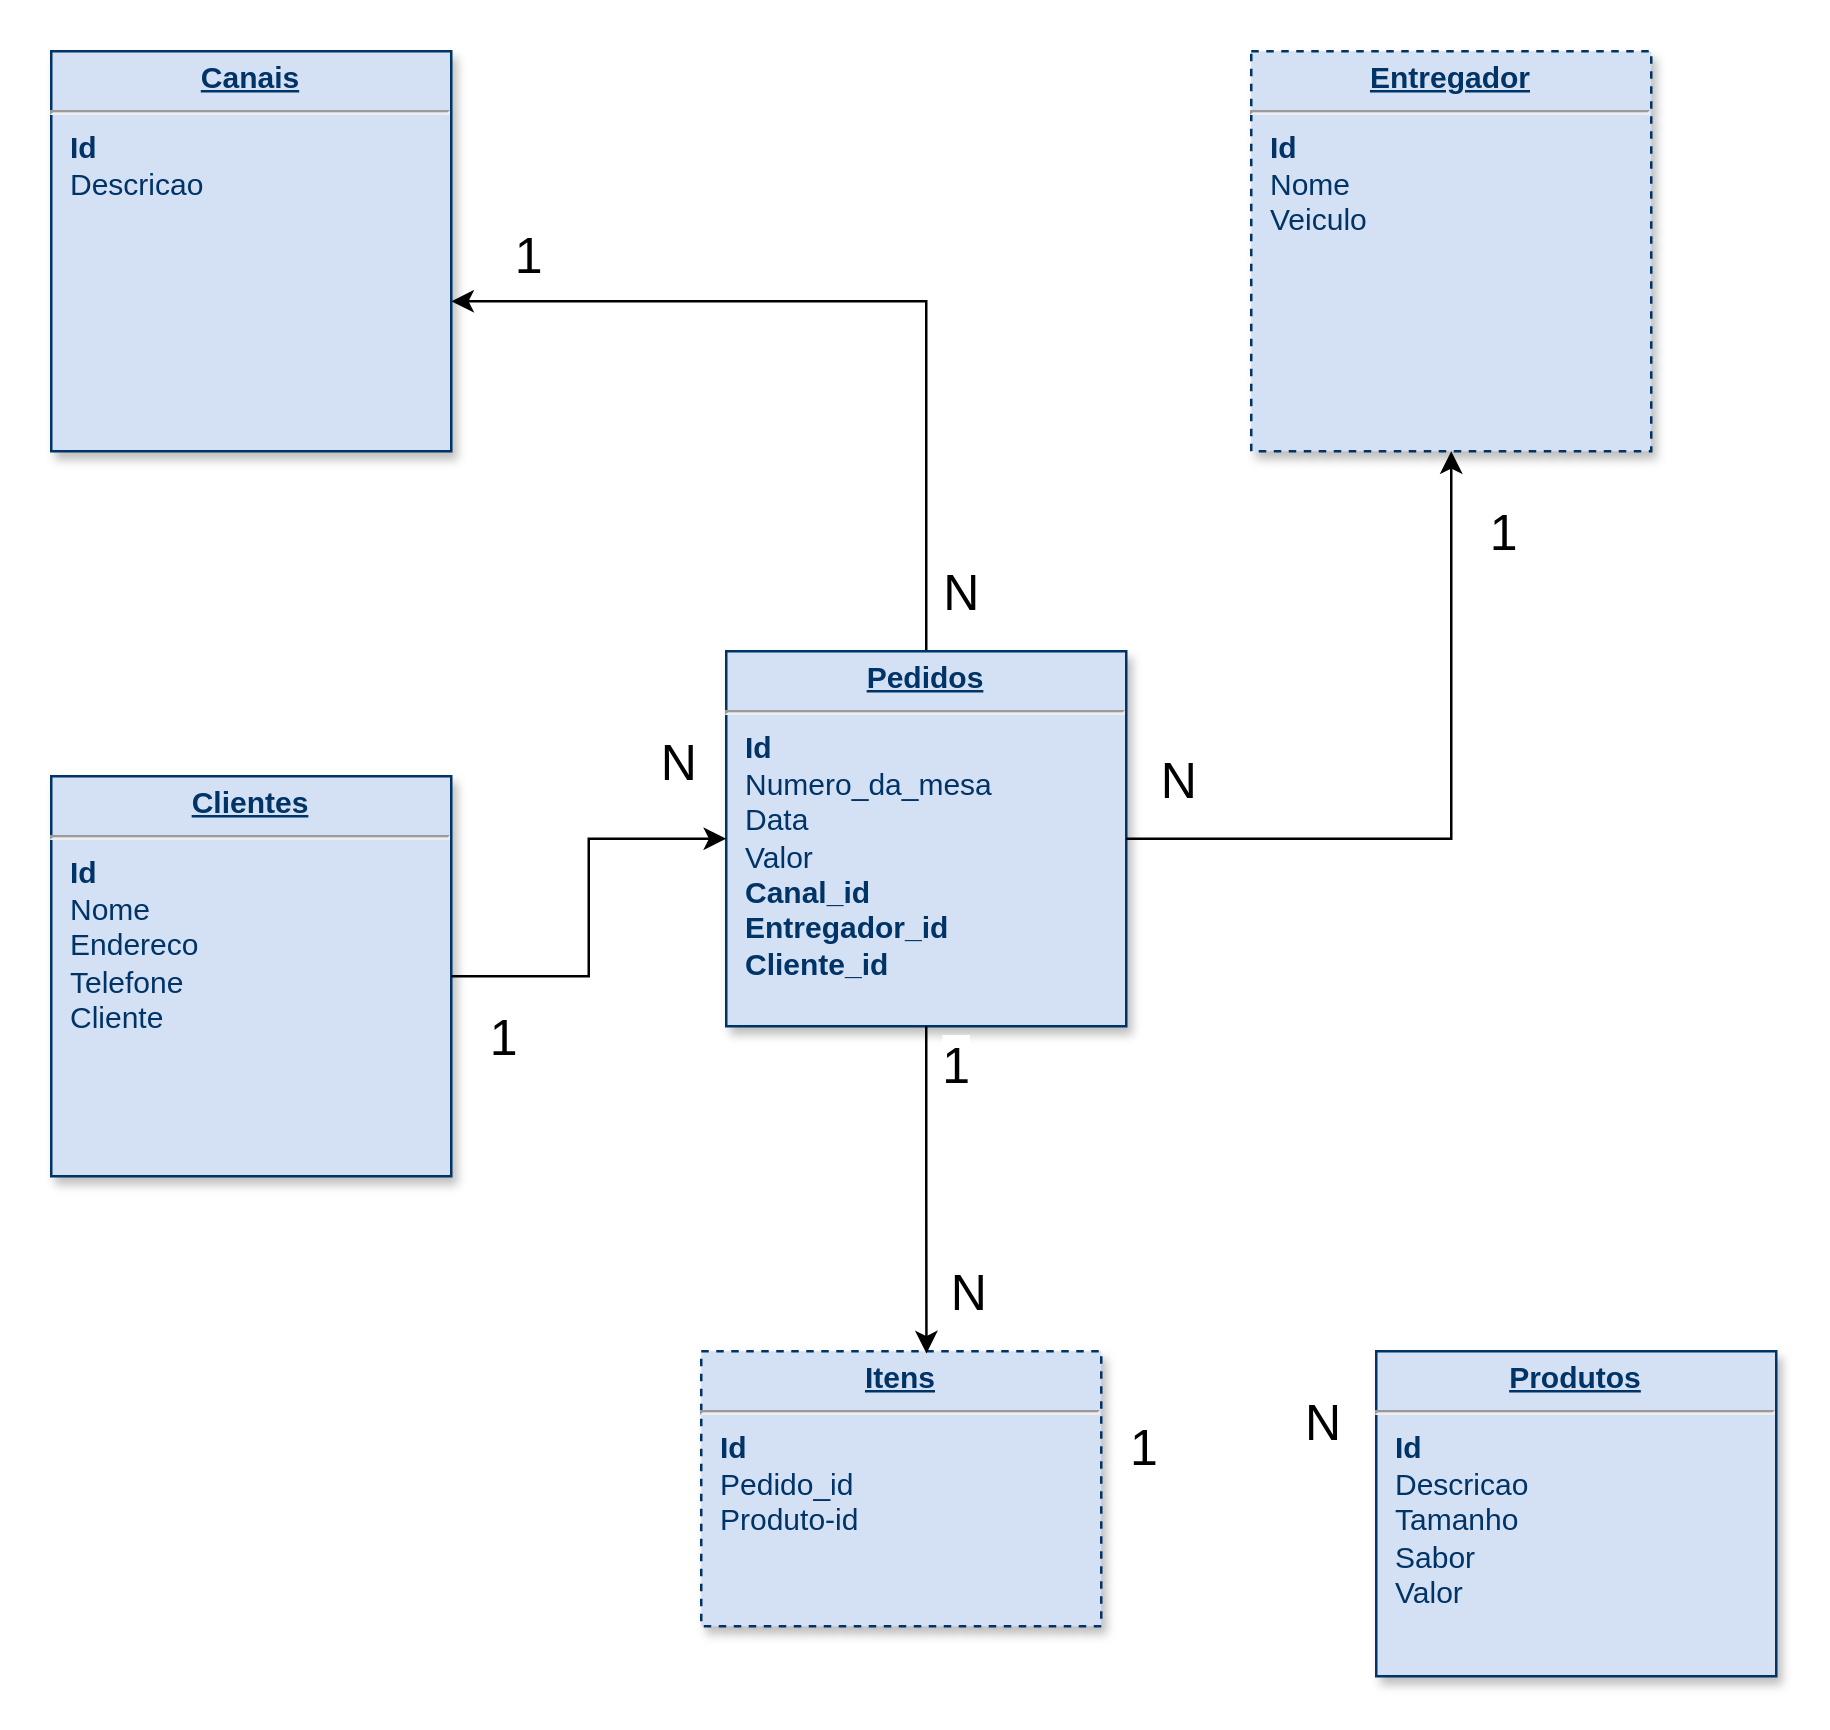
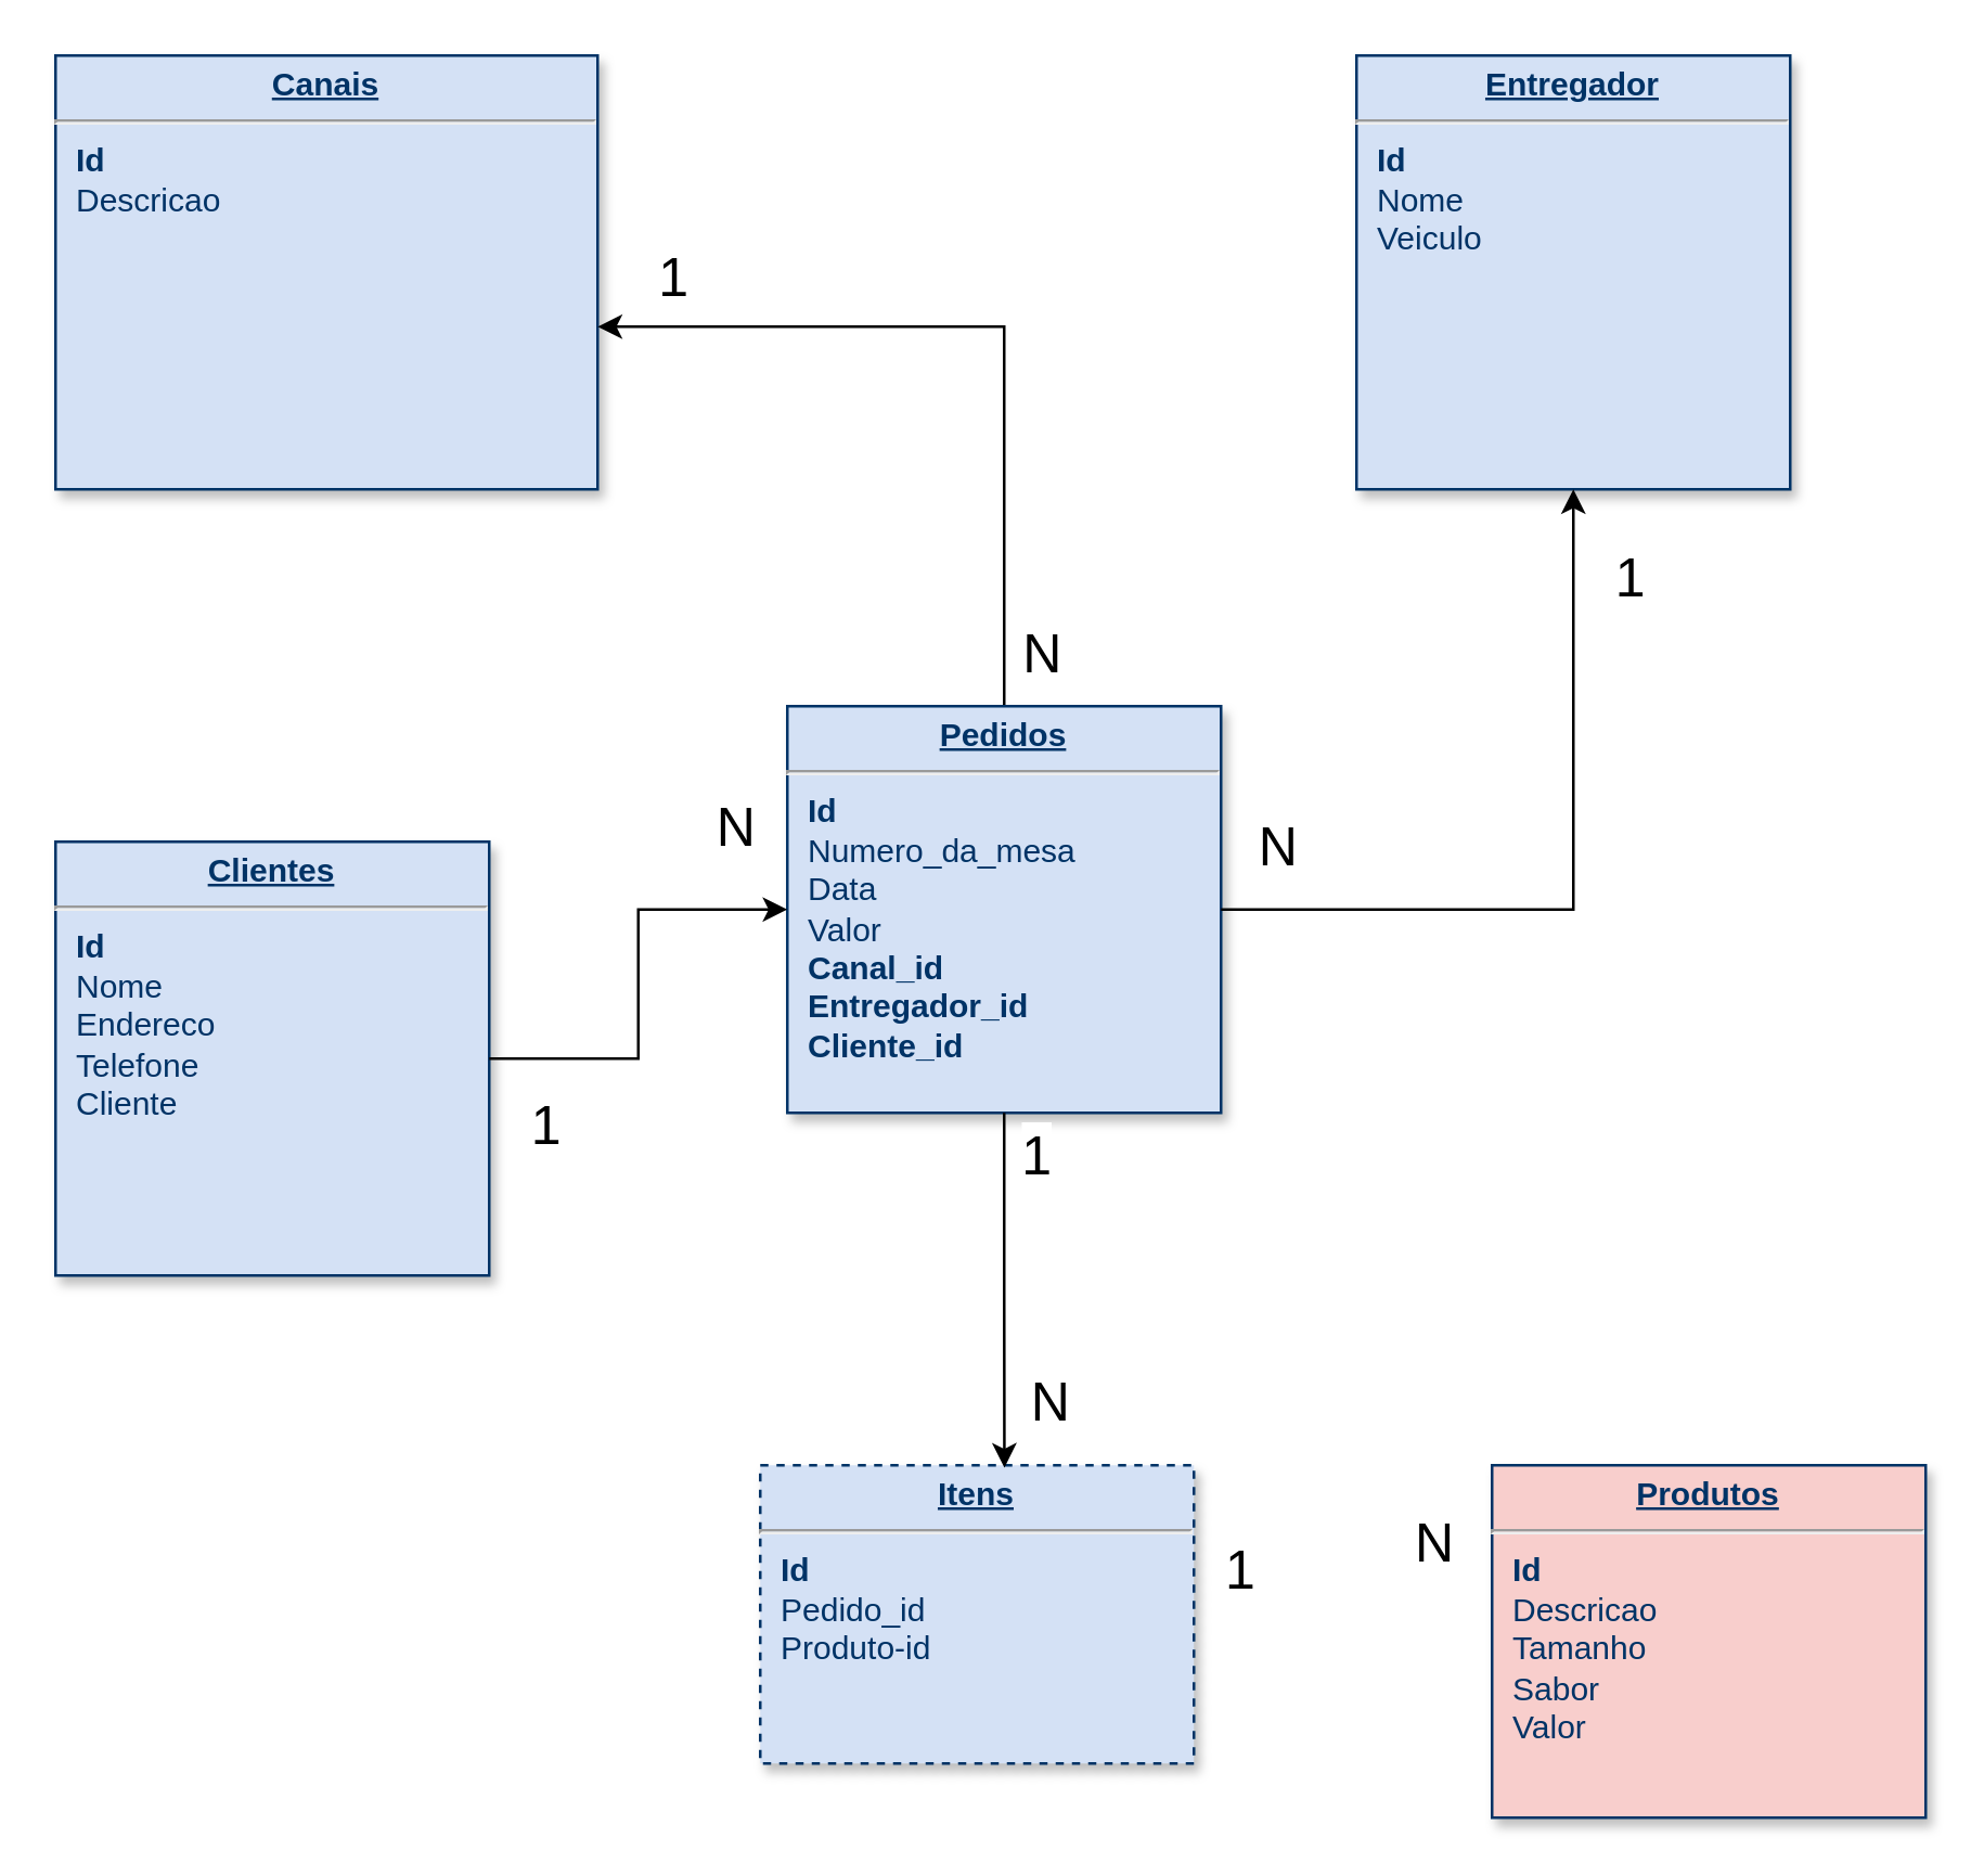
- <mxCell id="3" value="&lt;p style=&quot;margin: 0px; margin-top: 4px; text-align: center; text-decoration: underline;&quot;&gt;&lt;strong&gt;Canais&lt;/strong&gt;&lt;/p&gt;&lt;hr&gt;&lt;p style=&quot;margin: 0px; margin-left: 8px;&quot;&gt;&lt;b&gt;Id&lt;/b&gt;&lt;/p&gt;&lt;p style=&quot;margin: 0px; margin-left: 8px;&quot;&gt;Descricao&lt;/p&gt;&lt;p style=&quot;margin: 0px; margin-left: 8px;&quot;&gt;&lt;br&gt;&lt;/p&gt;&lt;p style=&quot;margin: 0px; margin-left: 8px;&quot;&gt;&lt;br&gt;&lt;/p&gt;&lt;p style=&quot;margin: 0px; margin-left: 8px;&quot;&gt;&lt;br&gt;&lt;/p&gt;&lt;p style=&quot;margin: 0px; margin-left: 8px;&quot;&gt;&lt;br&gt;&lt;/p&gt;&lt;p style=&quot;margin: 0px; margin-left: 8px;&quot;&gt;&lt;br&gt;&lt;/p&gt;" style="verticalAlign=top;align=left;overflow=fill;fontSize=12;fontFamily=Helvetica;html=1;strokeColor=#003366;shadow=1;fillColor=#D4E1F5;fontColor=#003366" parent="1" vertex="1"><mxGeometry x="20" y="20" width="160" height="160" as="geometry" /></mxCell>
+ <mxCell id="3" value="&lt;p style=&quot;margin: 0px; margin-top: 4px; text-align: center; text-decoration: underline;&quot;&gt;&lt;strong&gt;Canais&lt;/strong&gt;&lt;/p&gt;&lt;hr&gt;&lt;p style=&quot;margin: 0px; margin-left: 8px;&quot;&gt;&lt;b&gt;Id&lt;/b&gt;&lt;/p&gt;&lt;p style=&quot;margin: 0px; margin-left: 8px;&quot;&gt;Descricao&lt;/p&gt;&lt;p style=&quot;margin: 0px; margin-left: 8px;&quot;&gt;&lt;br&gt;&lt;/p&gt;&lt;p style=&quot;margin: 0px; margin-left: 8px;&quot;&gt;&lt;br&gt;&lt;/p&gt;&lt;p style=&quot;margin: 0px; margin-left: 8px;&quot;&gt;&lt;br&gt;&lt;/p&gt;&lt;p style=&quot;margin: 0px; margin-left: 8px;&quot;&gt;&lt;br&gt;&lt;/p&gt;&lt;p style=&quot;margin: 0px; margin-left: 8px;&quot;&gt;&lt;br&gt;&lt;/p&gt;" style="verticalAlign=top;align=left;overflow=fill;fontSize=12;fontFamily=Helvetica;html=1;strokeColor=#003366;shadow=1;fillColor=#D4E1F5;fontColor=#003366" parent="1" vertex="1"><mxGeometry x="20" y="20" width="200" height="160" as="geometry" /></mxCell>
- <mxCell id="8" value="&lt;p style=&quot;margin: 0px; margin-top: 4px; text-align: center; text-decoration: underline;&quot;&gt;&lt;strong&gt;Entregador&lt;/strong&gt;&lt;/p&gt;&lt;hr&gt;&lt;p style=&quot;margin: 0px; margin-left: 8px;&quot;&gt;&lt;b&gt;Id&lt;/b&gt;&lt;/p&gt;&lt;p style=&quot;margin: 0px; margin-left: 8px;&quot;&gt;Nome&lt;/p&gt;&lt;p style=&quot;margin: 0px; margin-left: 8px;&quot;&gt;Veiculo&lt;/p&gt;&lt;p style=&quot;margin: 0px; margin-left: 8px;&quot;&gt;&lt;br&gt;&lt;/p&gt;&lt;p style=&quot;margin: 0px; margin-left: 8px;&quot;&gt;&lt;br&gt;&lt;/p&gt;&lt;p style=&quot;margin: 0px; margin-left: 8px;&quot;&gt;&lt;br&gt;&lt;/p&gt;" style="verticalAlign=top;align=left;overflow=fill;fontSize=12;fontFamily=Helvetica;html=1;strokeColor=#003366;shadow=1;fillColor=#D4E1F5;fontColor=#003366;dashed=1;" vertex="1" parent="1"><mxGeometry x="500" y="20" width="160" height="160" as="geometry" /></mxCell>
+ <mxCell id="8" value="&lt;p style=&quot;margin: 0px; margin-top: 4px; text-align: center; text-decoration: underline;&quot;&gt;&lt;strong&gt;Entregador&lt;/strong&gt;&lt;/p&gt;&lt;hr&gt;&lt;p style=&quot;margin: 0px; margin-left: 8px;&quot;&gt;&lt;b&gt;Id&lt;/b&gt;&lt;/p&gt;&lt;p style=&quot;margin: 0px; margin-left: 8px;&quot;&gt;Nome&lt;/p&gt;&lt;p style=&quot;margin: 0px; margin-left: 8px;&quot;&gt;Veiculo&lt;/p&gt;&lt;p style=&quot;margin: 0px; margin-left: 8px;&quot;&gt;&lt;br&gt;&lt;/p&gt;&lt;p style=&quot;margin: 0px; margin-left: 8px;&quot;&gt;&lt;br&gt;&lt;/p&gt;&lt;p style=&quot;margin: 0px; margin-left: 8px;&quot;&gt;&lt;br&gt;&lt;/p&gt;" style="verticalAlign=top;align=left;overflow=fill;fontSize=12;fontFamily=Helvetica;html=1;strokeColor=#003366;shadow=1;fillColor=#D4E1F5;fontColor=#003366" vertex="1" parent="1"><mxGeometry x="500" y="20" width="160" height="160" as="geometry" /></mxCell>
- <mxCell id="15" value="&lt;p style=&quot;margin: 0px; margin-top: 4px; text-align: center; text-decoration: underline;&quot;&gt;&lt;b&gt;Produtos&lt;/b&gt;&lt;/p&gt;&lt;hr&gt;&lt;p style=&quot;margin: 0px; margin-left: 8px;&quot;&gt;&lt;b&gt;Id&lt;/b&gt;&lt;/p&gt;&lt;p style=&quot;margin: 0px; margin-left: 8px;&quot;&gt;Descricao&lt;/p&gt;&lt;p style=&quot;margin: 0px; margin-left: 8px;&quot;&gt;Tamanho&lt;/p&gt;&lt;p style=&quot;margin: 0px; margin-left: 8px;&quot;&gt;Sabor&lt;/p&gt;&lt;p style=&quot;margin: 0px; margin-left: 8px;&quot;&gt;Valor&lt;/p&gt;&lt;p style=&quot;margin: 0px; margin-left: 8px;&quot;&gt;&lt;br&gt;&lt;/p&gt;&lt;p style=&quot;margin: 0px; margin-left: 8px;&quot;&gt;&lt;b&gt;&lt;br&gt;&lt;br&gt;&lt;/b&gt;&lt;/p&gt;&lt;p style=&quot;margin: 0px; margin-left: 8px;&quot;&gt;&lt;br&gt;&lt;/p&gt;&lt;p style=&quot;margin: 0px; margin-left: 8px;&quot;&gt;&lt;br&gt;&lt;/p&gt;&lt;p style=&quot;margin: 0px; margin-left: 8px;&quot;&gt;&lt;br&gt;&lt;/p&gt;" style="verticalAlign=top;align=left;overflow=fill;fontSize=12;fontFamily=Helvetica;html=1;strokeColor=#003366;shadow=1;fillColor=#D4E1F5;fontColor=#003366" vertex="1" parent="1"><mxGeometry x="550" y="540" width="160" height="130" as="geometry" /></mxCell>
+ <mxCell id="15" value="&lt;p style=&quot;margin: 0px; margin-top: 4px; text-align: center; text-decoration: underline;&quot;&gt;&lt;b&gt;Produtos&lt;/b&gt;&lt;/p&gt;&lt;hr&gt;&lt;p style=&quot;margin: 0px; margin-left: 8px;&quot;&gt;&lt;b&gt;Id&lt;/b&gt;&lt;/p&gt;&lt;p style=&quot;margin: 0px; margin-left: 8px;&quot;&gt;Descricao&lt;/p&gt;&lt;p style=&quot;margin: 0px; margin-left: 8px;&quot;&gt;Tamanho&lt;/p&gt;&lt;p style=&quot;margin: 0px; margin-left: 8px;&quot;&gt;Sabor&lt;/p&gt;&lt;p style=&quot;margin: 0px; margin-left: 8px;&quot;&gt;Valor&lt;/p&gt;&lt;p style=&quot;margin: 0px; margin-left: 8px;&quot;&gt;&lt;br&gt;&lt;/p&gt;&lt;p style=&quot;margin: 0px; margin-left: 8px;&quot;&gt;&lt;b&gt;&lt;br&gt;&lt;br&gt;&lt;/b&gt;&lt;/p&gt;&lt;p style=&quot;margin: 0px; margin-left: 8px;&quot;&gt;&lt;br&gt;&lt;/p&gt;&lt;p style=&quot;margin: 0px; margin-left: 8px;&quot;&gt;&lt;br&gt;&lt;/p&gt;&lt;p style=&quot;margin: 0px; margin-left: 8px;&quot;&gt;&lt;br&gt;&lt;/p&gt;" style="verticalAlign=top;align=left;overflow=fill;fontSize=12;fontFamily=Helvetica;html=1;strokeColor=#003366;shadow=1;fillColor=#f8cecc;fontColor=#003366;" vertex="1" parent="1"><mxGeometry x="550" y="540" width="160" height="130" as="geometry" /></mxCell>
